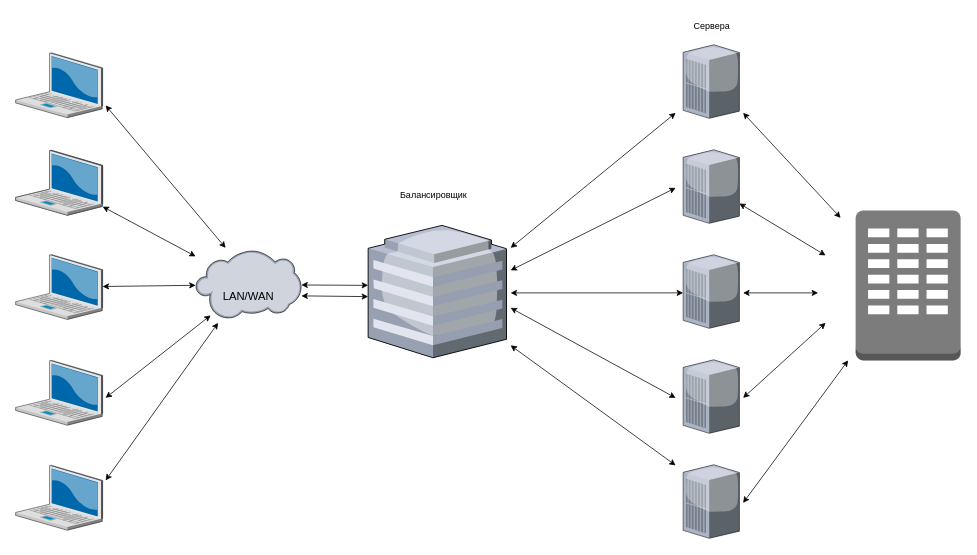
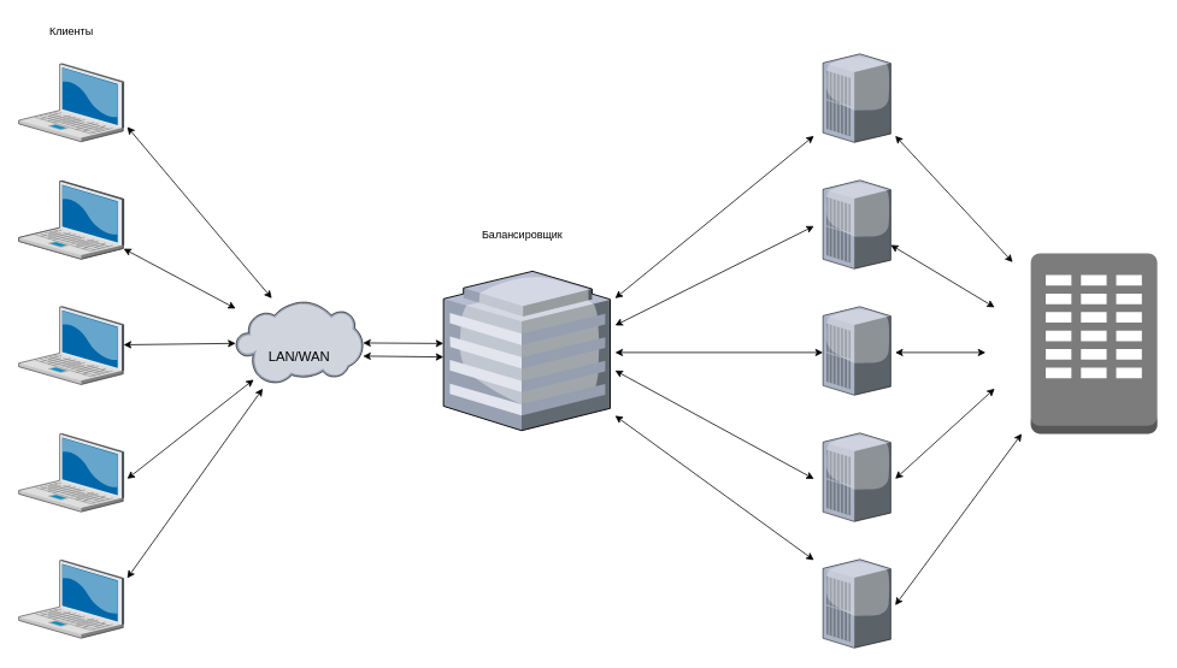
+ <mxCell id="15" value="Клиенты" style="text;html=1;align=center;verticalAlign=middle;resizable=0;points=[];autosize=1;strokeColor=none;fillColor=none;" vertex="1" parent="1"><mxGeometry x="43" y="20" width="70" height="30" as="geometry" /></mxCell>
- <mxCell id="32" value="Сервера" style="text;html=1;align=center;verticalAlign=middle;resizable=0;points=[];autosize=1;strokeColor=none;fillColor=none;" vertex="1" parent="1"><mxGeometry x="912.5" y="20" width="70" height="30" as="geometry" /></mxCell>
